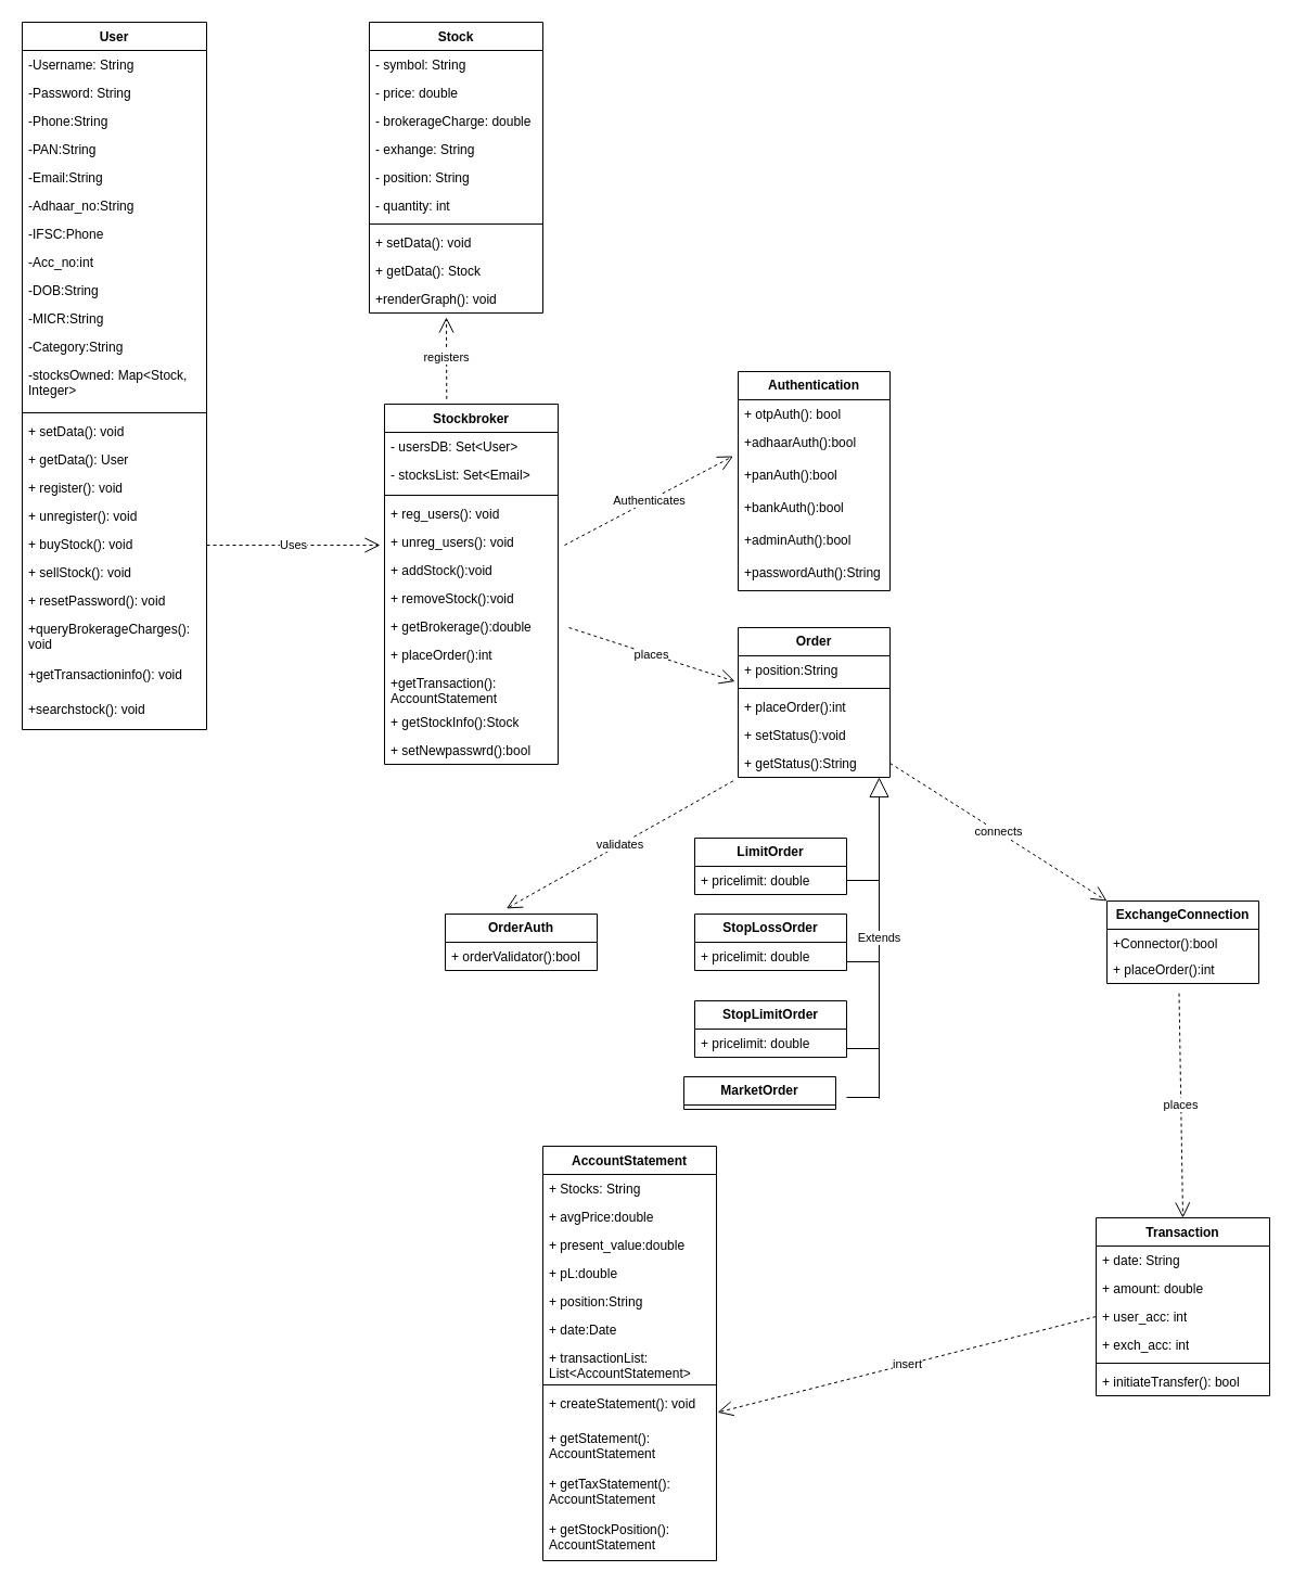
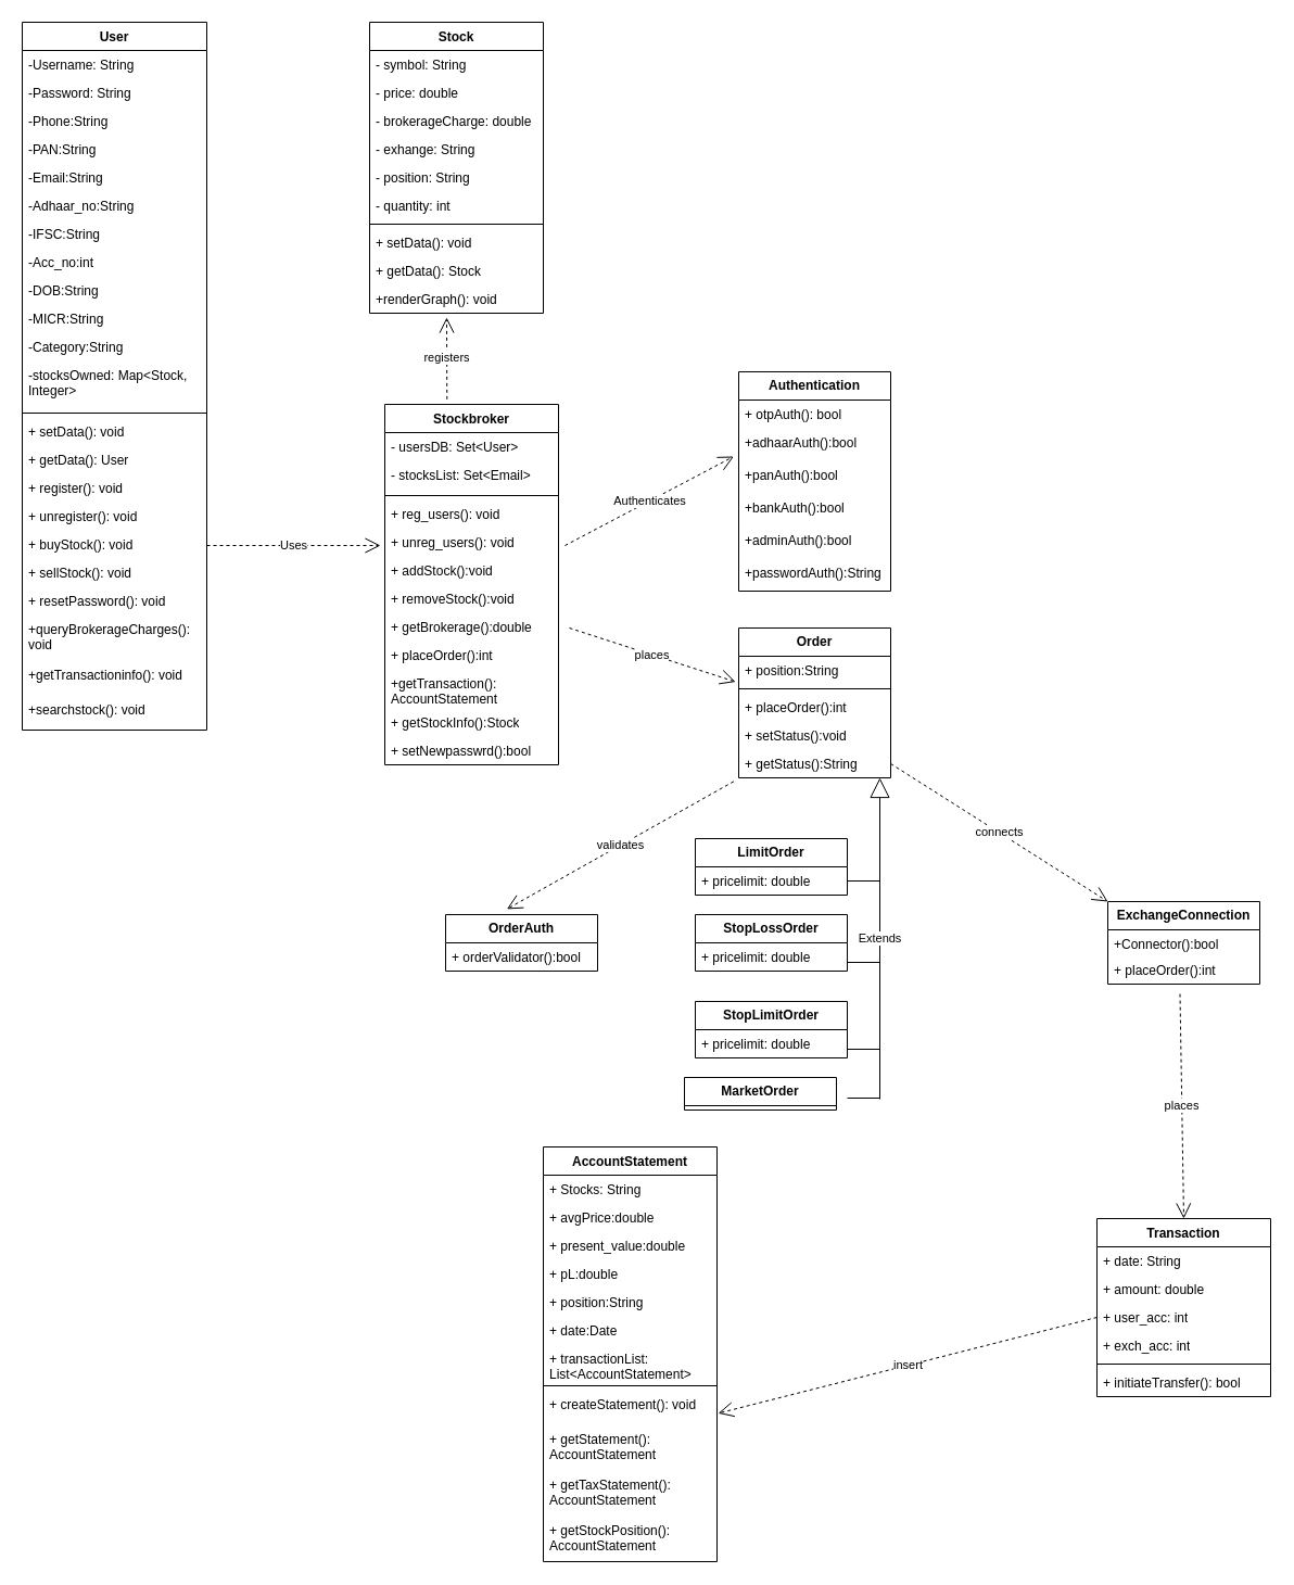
- <mxCell id="9" value="-IFSC:Phone" style="text;strokeColor=none;fillColor=none;align=left;verticalAlign=top;spacingLeft=4;spacingRight=4;overflow=hidden;rotatable=0;points=[[0,0.5],[1,0.5]];portConstraint=eastwest;whiteSpace=wrap;html=1;" parent="2" vertex="1"><mxGeometry y="182" width="170" height="26" as="geometry" /></mxCell>
+ <mxCell id="9" value="-IFSC:String" style="text;strokeColor=none;fillColor=none;align=left;verticalAlign=top;spacingLeft=4;spacingRight=4;overflow=hidden;rotatable=0;points=[[0,0.5],[1,0.5]];portConstraint=eastwest;whiteSpace=wrap;html=1;" parent="2" vertex="1"><mxGeometry y="182" width="170" height="26" as="geometry" /></mxCell>
